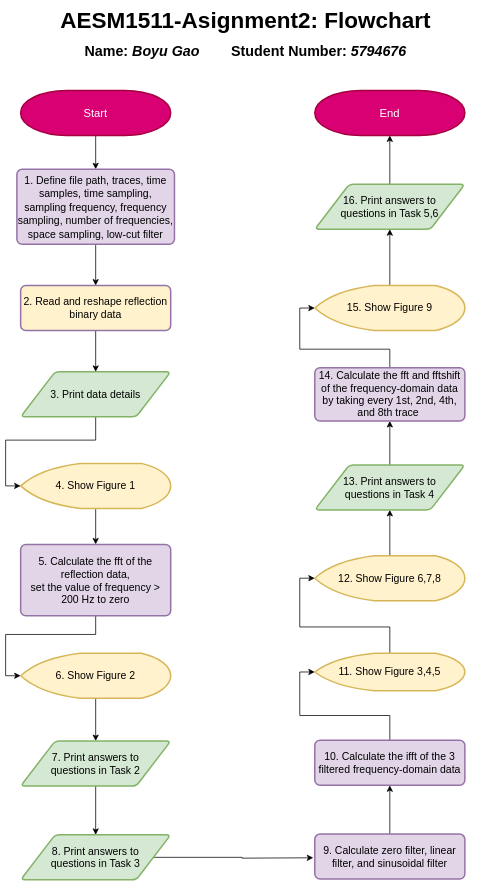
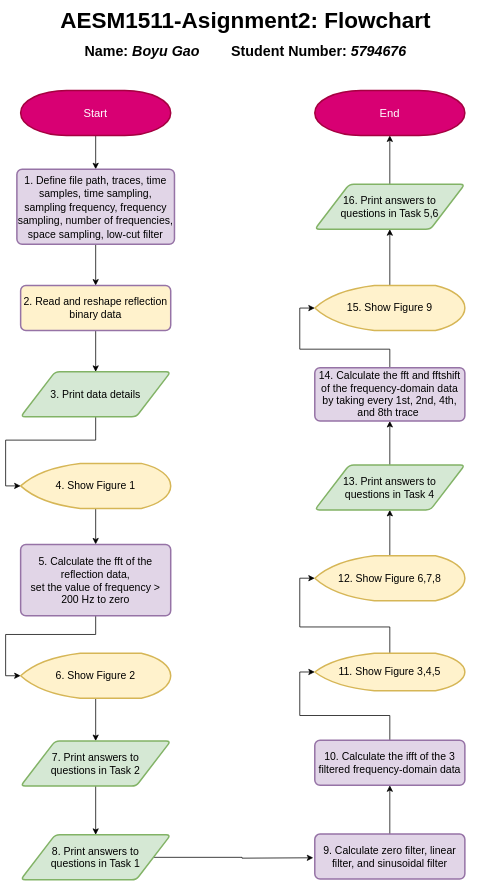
- <mxCell id="19" value="8. Print answers to &lt;br&gt;questions in Task 3" style="shape=parallelogram;html=1;strokeWidth=2;perimeter=parallelogramPerimeter;whiteSpace=wrap;rounded=1;arcSize=12;size=0.23;fontSize=14;fillColor=#d5e8d4;strokeColor=#82b366;" vertex="1" parent="1"><mxGeometry x="25" y="1112" width="200" height="60" as="geometry" /></mxCell>
+ <mxCell id="19" value="8. Print answers to &lt;br&gt;questions in Task 1" style="shape=parallelogram;html=1;strokeWidth=2;perimeter=parallelogramPerimeter;whiteSpace=wrap;rounded=1;arcSize=12;size=0.23;fontSize=14;fillColor=#d5e8d4;strokeColor=#82b366;" vertex="1" parent="1"><mxGeometry x="25" y="1112" width="200" height="60" as="geometry" /></mxCell>
